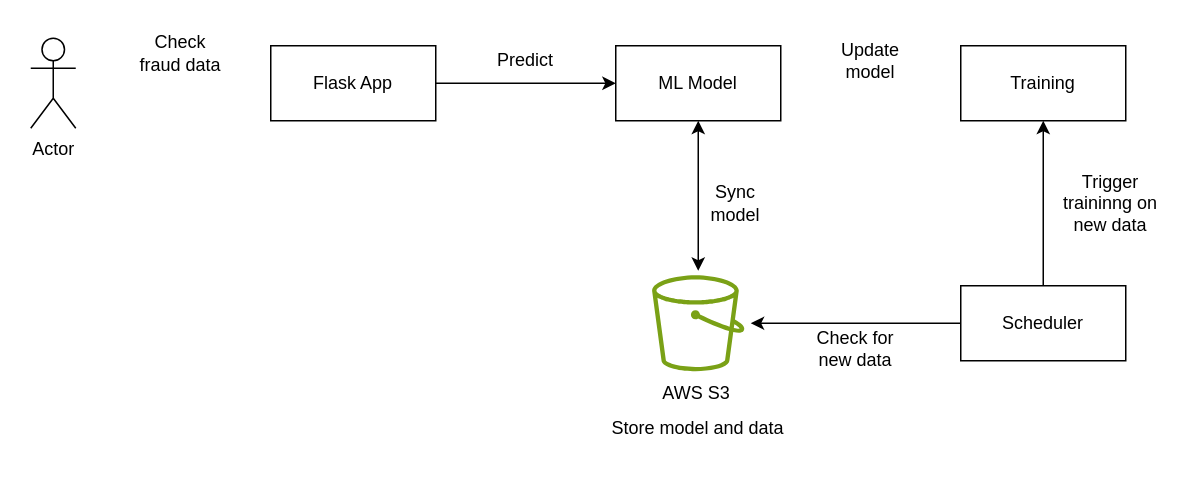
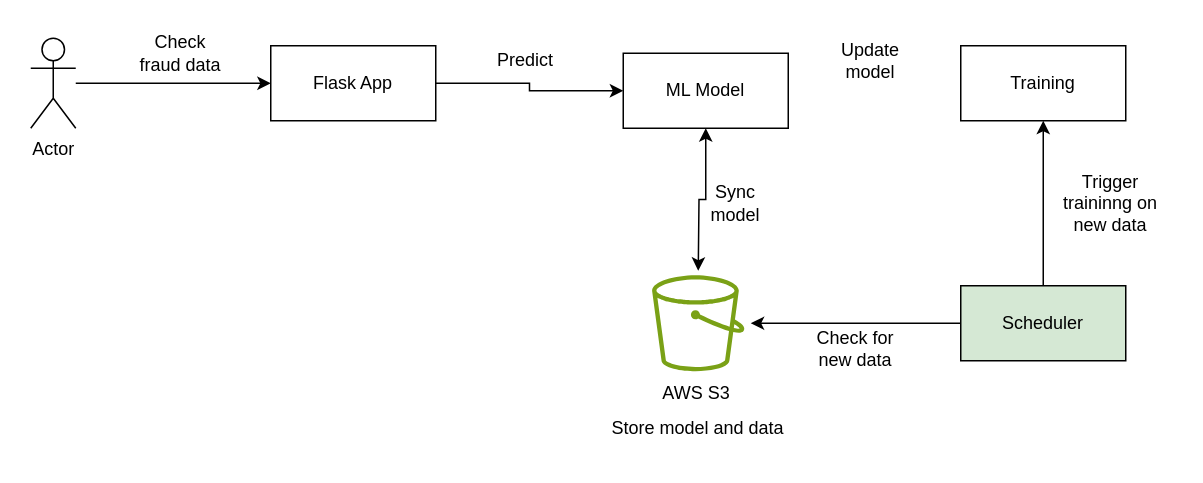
+ <mxCell id="4" style="edgeStyle=orthogonalEdgeStyle;rounded=0;orthogonalLoop=1;jettySize=auto;html=1;entryX=0;entryY=0.5;entryDx=0;entryDy=0;" edge="1" parent="1" source="5" target="3"><mxGeometry relative="1" as="geometry" /></mxCell>
- <mxCell id="12" value="ML Model" style="html=1;whiteSpace=wrap;" vertex="1" parent="1"><mxGeometry x="410" y="30" width="110" height="50" as="geometry" /></mxCell>
+ <mxCell id="12" value="ML Model" style="html=1;whiteSpace=wrap;" vertex="1" parent="1"><mxGeometry x="415" y="35" width="110" height="50" as="geometry" /></mxCell>
- <mxCell id="9" value="Scheduler" style="html=1;whiteSpace=wrap;" vertex="1" parent="1"><mxGeometry x="640" y="190" width="110" height="50" as="geometry" /></mxCell>
+ <mxCell id="9" value="Scheduler" style="html=1;whiteSpace=wrap;fillColor=#d5e8d4;" vertex="1" parent="1"><mxGeometry x="640" y="190" width="110" height="50" as="geometry" /></mxCell>
